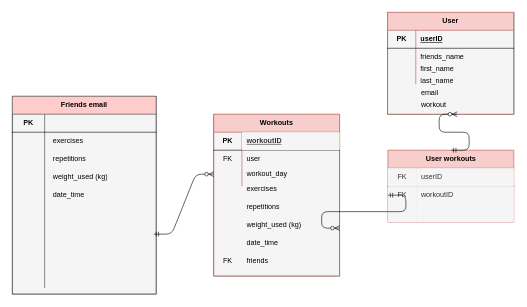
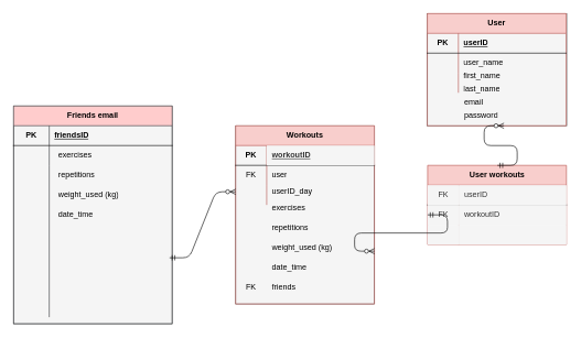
- <mxCell id="9" value="friends_name" style="shape=partialRectangle;html=1;whiteSpace=wrap;connectable=0;fillColor=none;top=0;left=0;bottom=0;right=0;align=left;spacingLeft=6;overflow=hidden;" vertex="1" parent="7"><mxGeometry x="47" width="163" height="30" as="geometry" /></mxCell>
+ <mxCell id="9" value="user_name" style="shape=partialRectangle;html=1;whiteSpace=wrap;connectable=0;fillColor=none;top=0;left=0;bottom=0;right=0;align=left;spacingLeft=6;overflow=hidden;" vertex="1" parent="7"><mxGeometry x="47" width="163" height="30" as="geometry" /></mxCell>
- <mxCell id="16" value="workout" style="shape=partialRectangle;html=1;whiteSpace=wrap;connectable=0;fillColor=none;top=0;left=0;bottom=0;right=0;align=left;spacingLeft=6;overflow=hidden;" vertex="1" parent="2"><mxGeometry x="48" y="139" width="163" height="30" as="geometry" /></mxCell>
+ <mxCell id="16" value="password" style="shape=partialRectangle;html=1;whiteSpace=wrap;connectable=0;fillColor=none;top=0;left=0;bottom=0;right=0;align=left;spacingLeft=6;overflow=hidden;" vertex="1" parent="2"><mxGeometry x="48" y="139" width="163" height="30" as="geometry" /></mxCell>
+ <mxCell id="51" value="&lt;b&gt;&lt;u&gt;friendsID&lt;/u&gt;&lt;/b&gt;" style="shape=partialRectangle;html=1;whiteSpace=wrap;connectable=0;fillColor=none;top=0;left=0;bottom=0;right=0;align=left;spacingLeft=6;overflow=hidden;" vertex="1" parent="49"><mxGeometry x="54" width="186" height="30" as="geometry" /></mxCell>
- <mxCell id="38" value="workout_day" style="shape=partialRectangle;html=1;whiteSpace=wrap;connectable=0;fillColor=none;top=0;left=0;bottom=0;right=0;align=left;spacingLeft=6;overflow=hidden;" vertex="1" parent="27"><mxGeometry x="47" y="84" width="163" height="30" as="geometry" /></mxCell>
+ <mxCell id="38" value="userID_day" style="shape=partialRectangle;html=1;whiteSpace=wrap;connectable=0;fillColor=none;top=0;left=0;bottom=0;right=0;align=left;spacingLeft=6;overflow=hidden;" vertex="1" parent="27"><mxGeometry x="47" y="84" width="163" height="30" as="geometry" /></mxCell>
